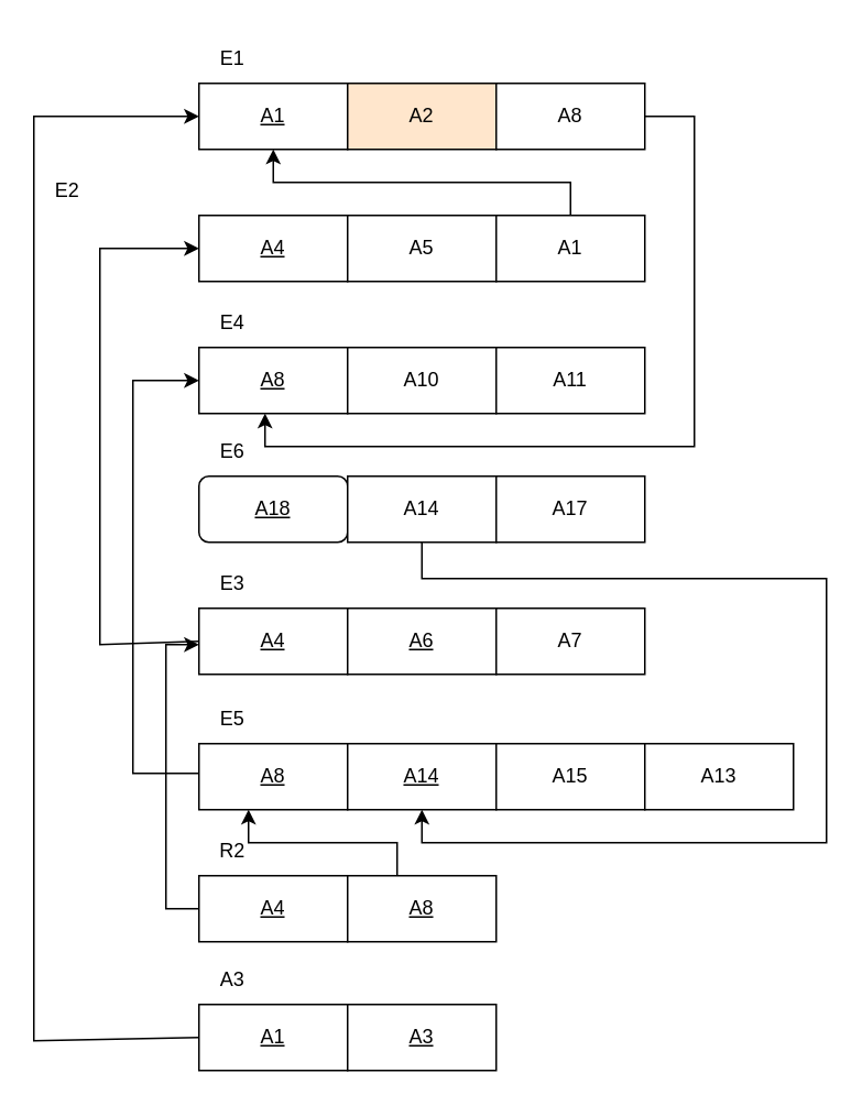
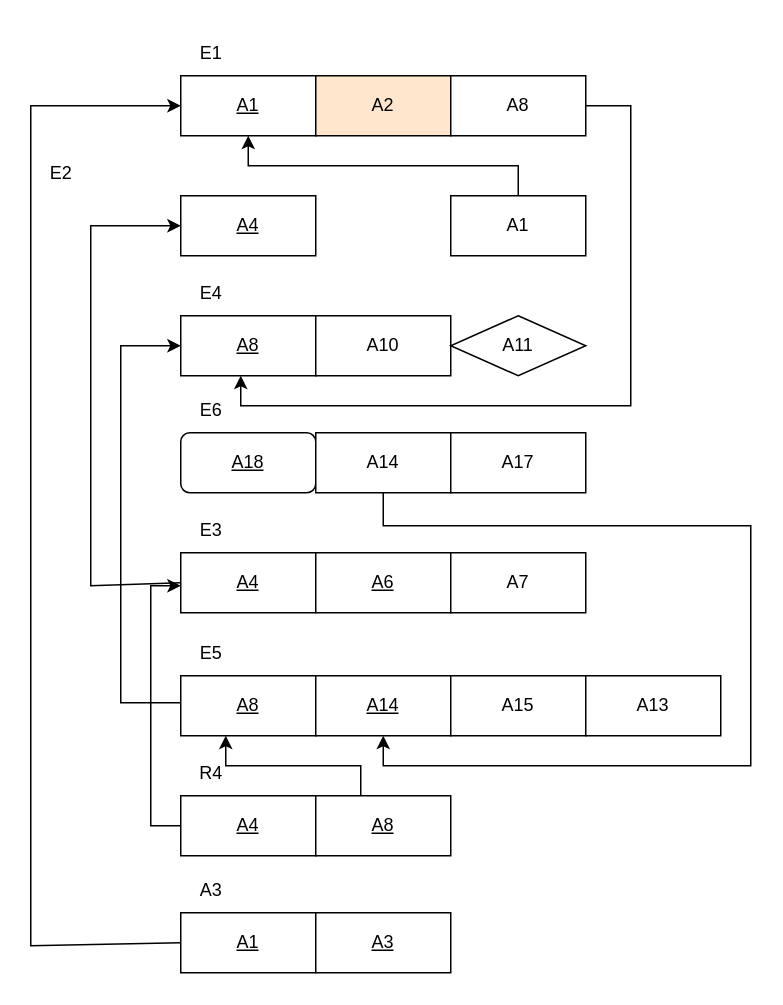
- <mxCell id="7" value="A5" style="rounded=0;whiteSpace=wrap;html=1;movable=1;resizable=1;rotatable=1;deletable=1;editable=1;locked=0;connectable=1;" vertex="1" parent="1"><mxGeometry x="210" y="130" width="90" height="40" as="geometry" /></mxCell>
- <mxCell id="13" value="A11" style="rounded=0;whiteSpace=wrap;html=1;movable=1;resizable=1;rotatable=1;deletable=1;editable=1;locked=0;connectable=1;" vertex="1" parent="1"><mxGeometry x="300" y="210" width="90" height="40" as="geometry" /></mxCell>
+ <mxCell id="13" value="A11" style="rhombus;whiteSpace=wrap;html=1;movable=1;resizable=1;rotatable=1;deletable=1;editable=1;locked=0;connectable=1;" vertex="1" parent="1"><mxGeometry x="300" y="210" width="90" height="40" as="geometry" /></mxCell>
- <mxCell id="32" value="R2" style="text;html=1;align=center;verticalAlign=middle;resizable=0;points=[];autosize=1;strokeColor=none;fillColor=none;" vertex="1" parent="1"><mxGeometry x="120" y="500" width="40" height="30" as="geometry" /></mxCell>
+ <mxCell id="32" value="R4" style="text;html=1;align=center;verticalAlign=middle;resizable=0;points=[];autosize=1;strokeColor=none;fillColor=none;" vertex="1" parent="1"><mxGeometry x="120" y="500" width="40" height="30" as="geometry" /></mxCell>
